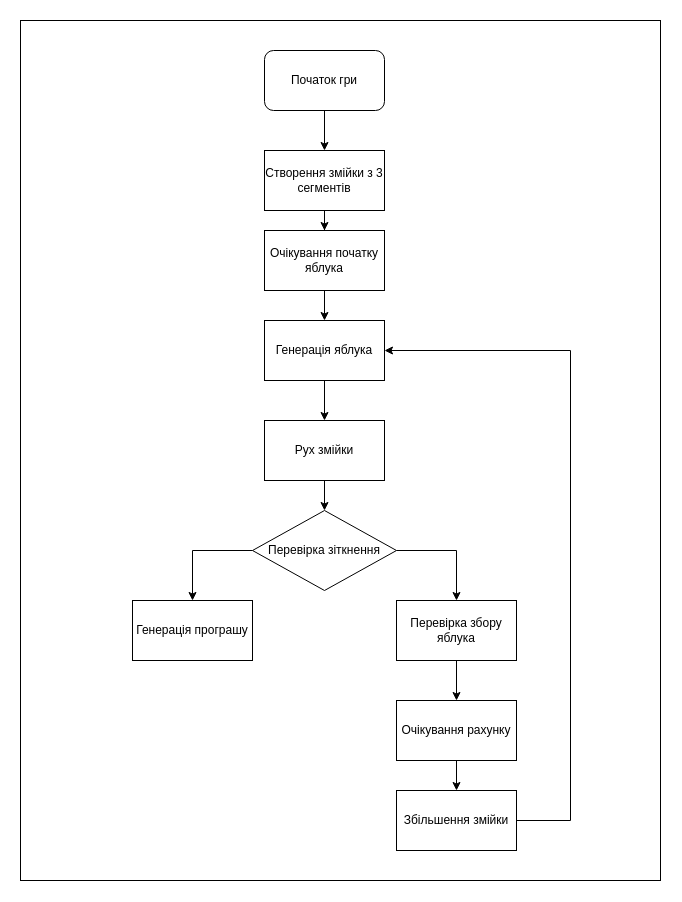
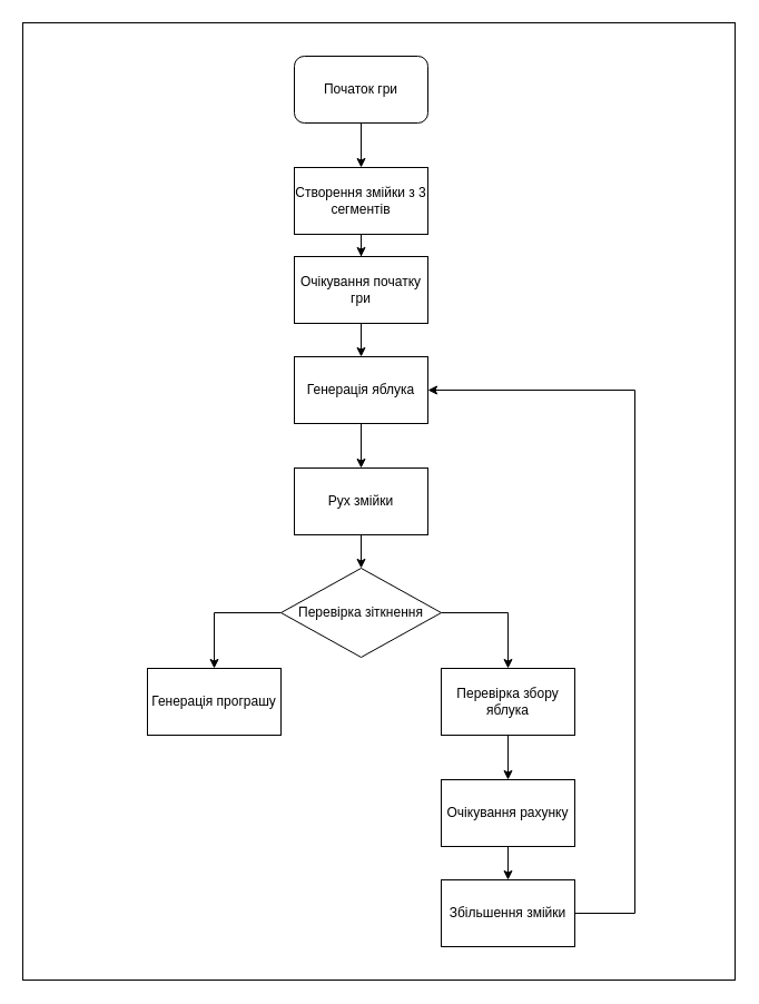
- <mxCell id="10" value="&lt;font style=&quot;vertical-align: inherit;&quot;&gt;&lt;font style=&quot;vertical-align: inherit;&quot;&gt;Очікування початку яблука&lt;/font&gt;&lt;/font&gt;" style="rounded=0;whiteSpace=wrap;html=1;" parent="1" vertex="1"><mxGeometry x="264" y="230" width="120" height="60" as="geometry" /></mxCell>
+ <mxCell id="10" value="&lt;font style=&quot;vertical-align: inherit;&quot;&gt;&lt;font style=&quot;vertical-align: inherit;&quot;&gt;Очікування початку гри&lt;/font&gt;&lt;/font&gt;" style="rounded=0;whiteSpace=wrap;html=1;" parent="1" vertex="1"><mxGeometry x="264" y="230" width="120" height="60" as="geometry" /></mxCell>
